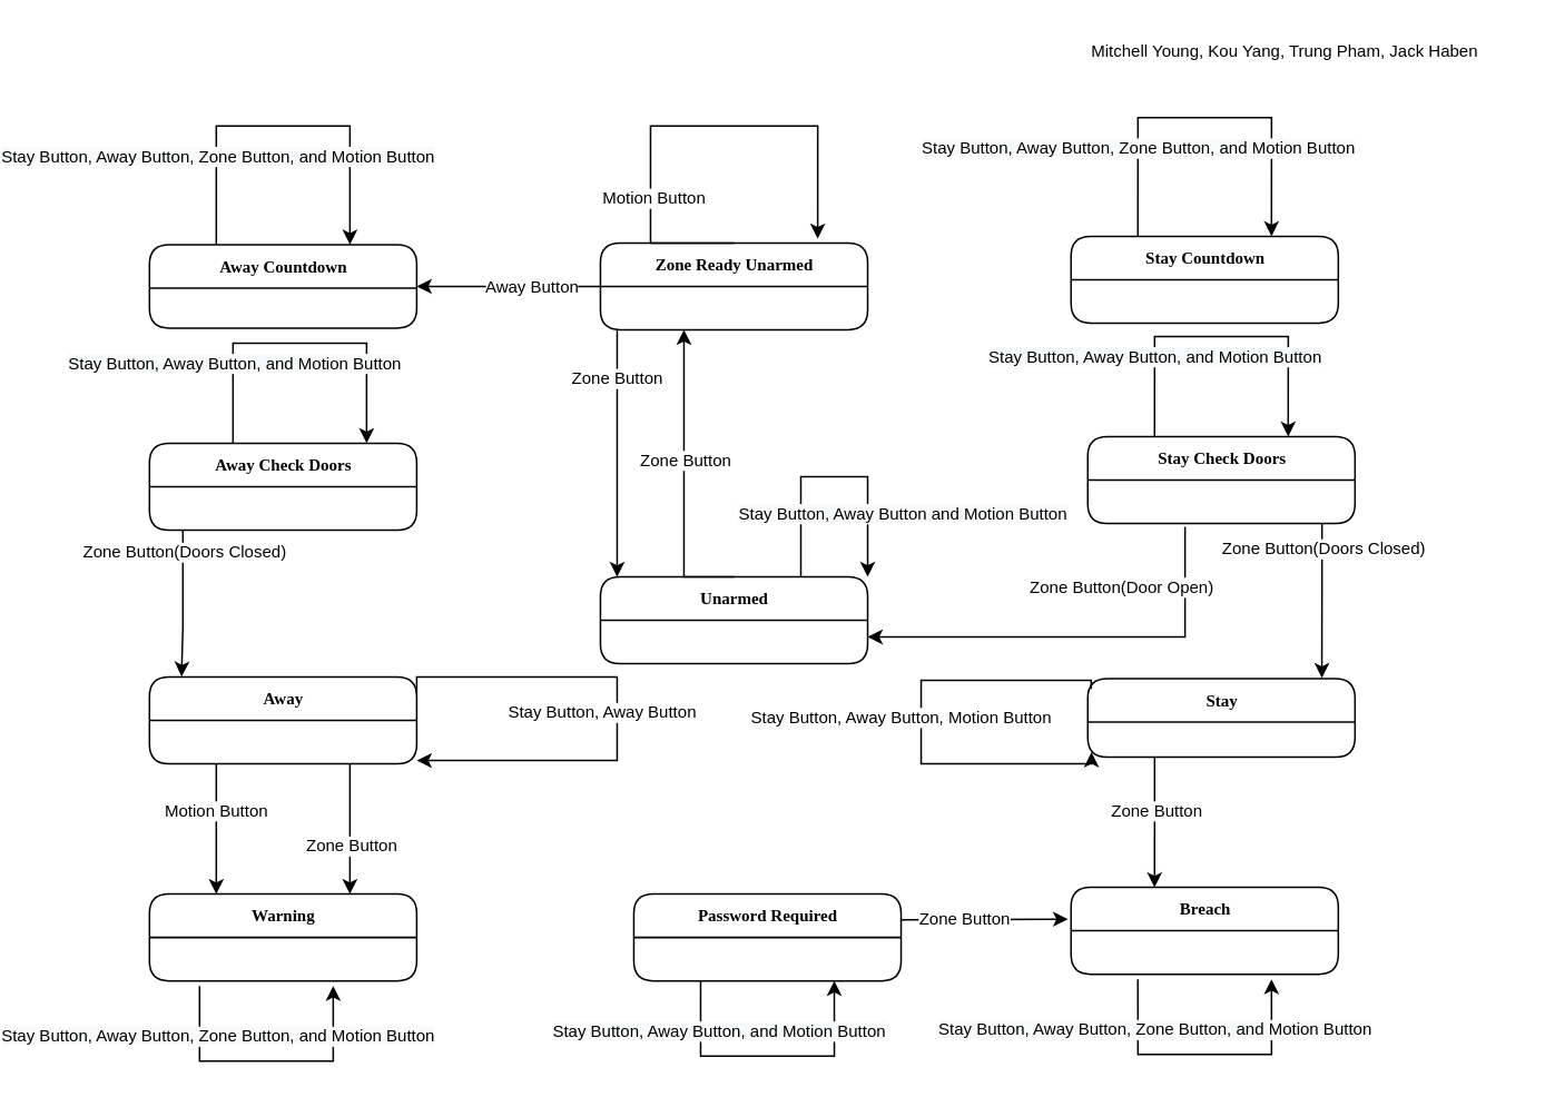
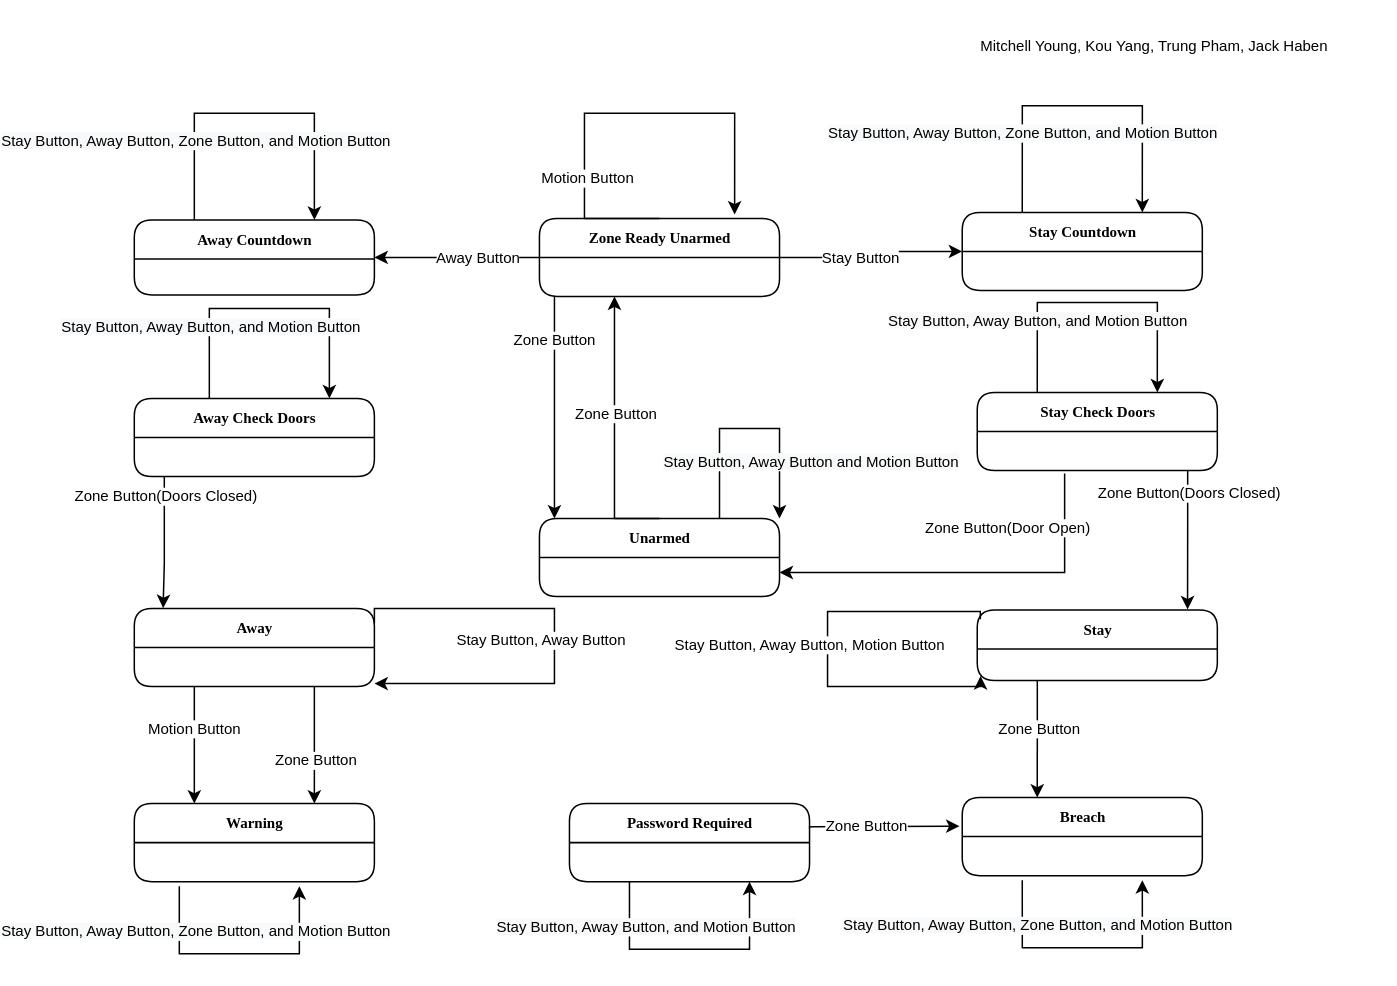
+ <mxCell id="9" style="edgeStyle=orthogonalEdgeStyle;rounded=0;orthogonalLoop=1;jettySize=auto;html=1;exitX=1;exitY=0.5;exitDx=0;exitDy=0;entryX=0;entryY=0.5;entryDx=0;entryDy=0;fontSize=10;" edge="1" parent="1" source="15" target="19"><mxGeometry relative="1" as="geometry"><mxPoint x="570" y="171" as="targetPoint" /></mxGeometry></mxCell>
+ <mxCell id="10" value="Stay Button" style="edgeLabel;html=1;align=center;verticalAlign=middle;resizable=0;points=[];fontSize=10;" vertex="1" connectable="0" parent="9"><mxGeometry x="-0.151" y="1" relative="1" as="geometry"><mxPoint as="offset" /></mxGeometry></mxCell>
